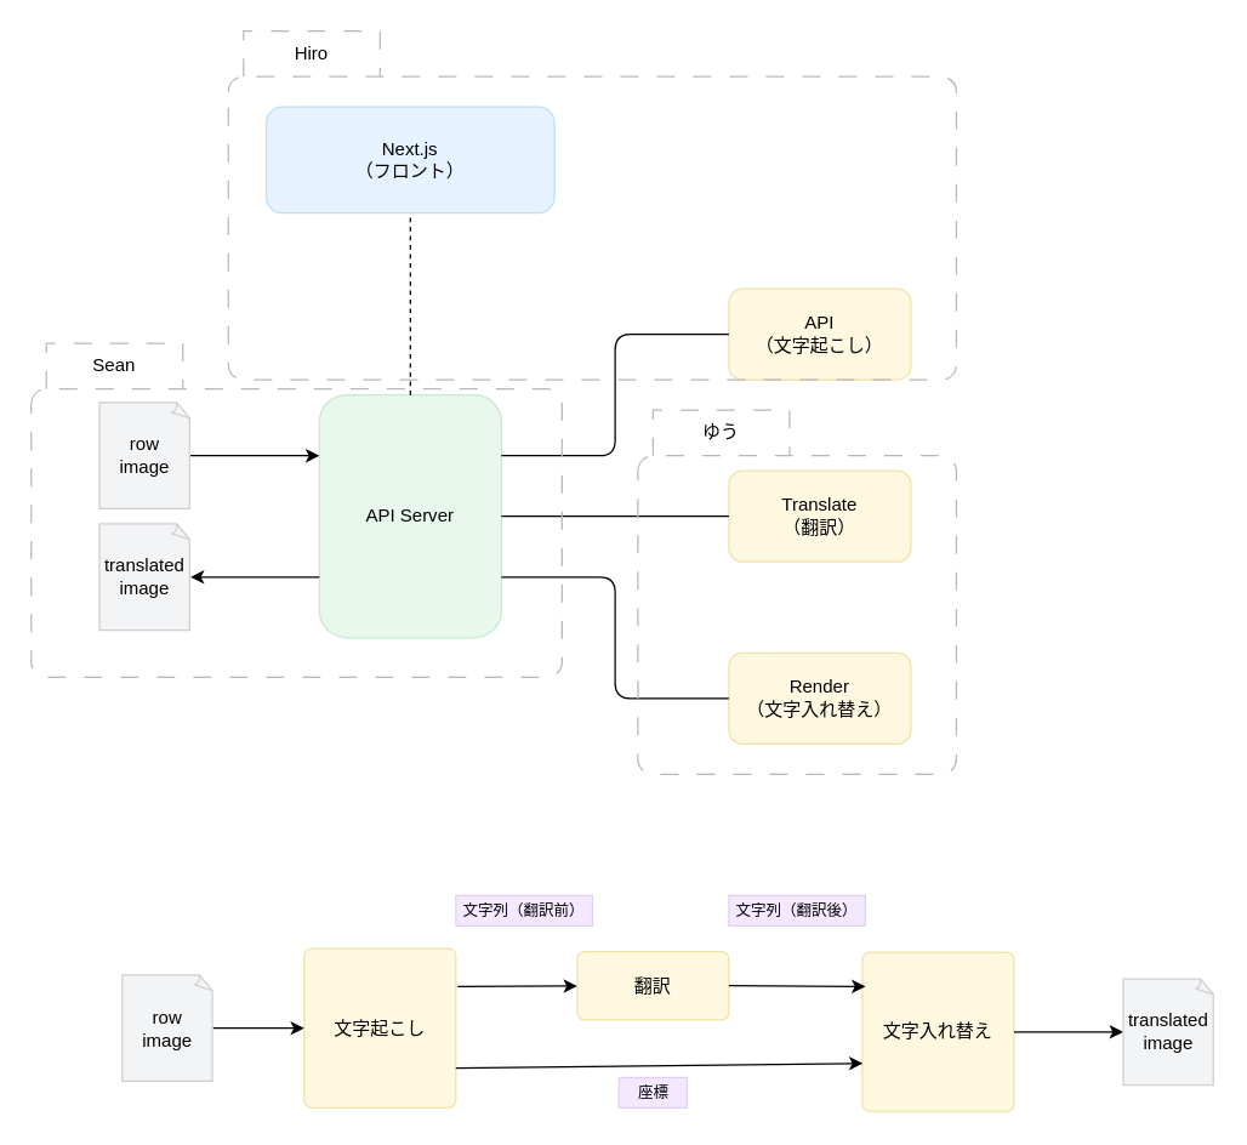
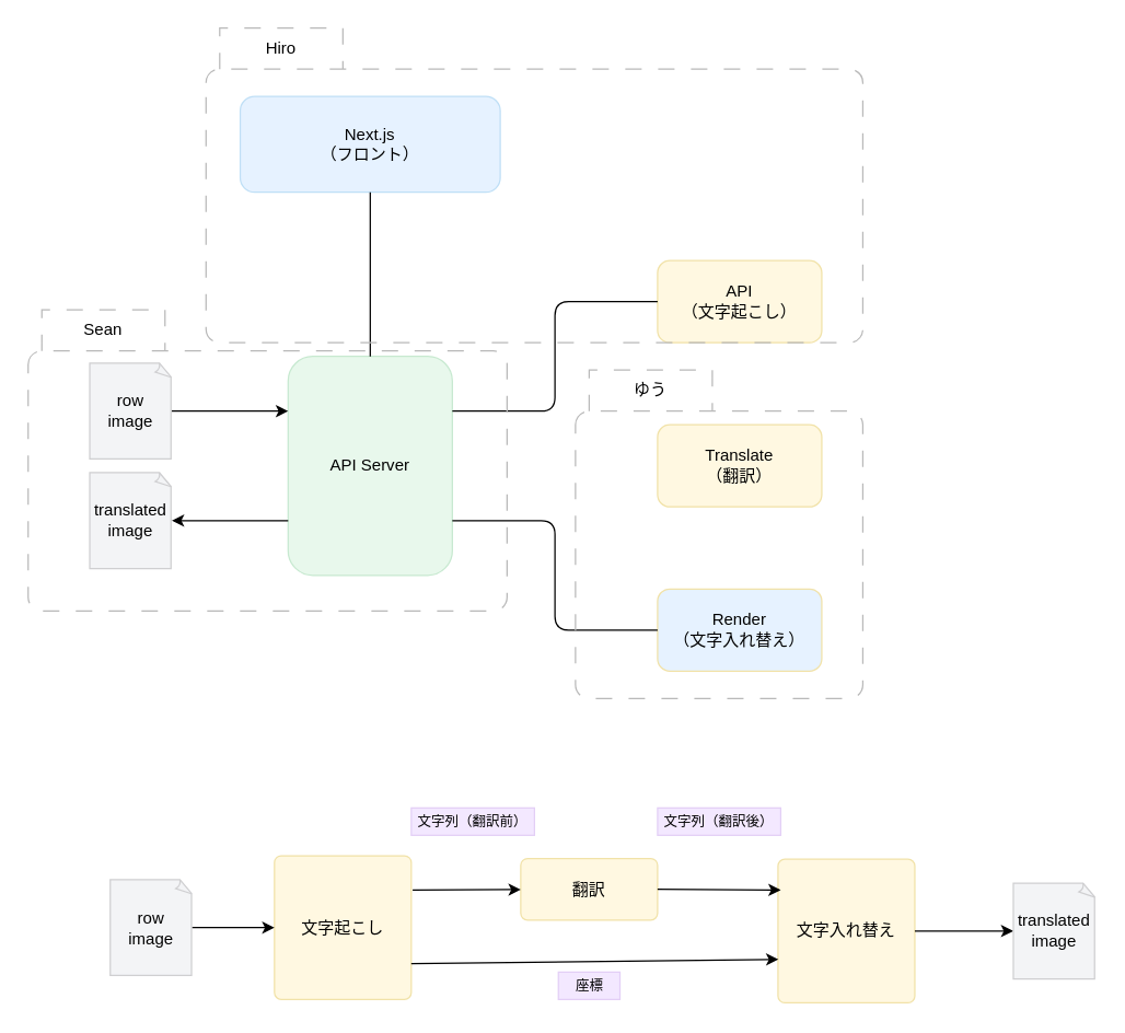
- <mxCell id="12" value="" style="endArrow=none;html=1;rounded=1;edgeStyle=orthogonalEdgeStyle;entryX=0.5;entryY=1;entryDx=0;entryDy=0;exitX=0.5;exitY=0;exitDx=0;exitDy=0;dashed=1;" parent="1" source="3" target="11" edge="1"><mxGeometry width="50" height="50" relative="1" as="geometry"><mxPoint x="270" y="260" as="sourcePoint" /><mxPoint x="550" y="270" as="targetPoint" /><mxPoint as="offset" /></mxGeometry></mxCell>
+ <mxCell id="12" value="" style="endArrow=none;html=1;rounded=1;edgeStyle=orthogonalEdgeStyle;entryX=0.5;entryY=1;entryDx=0;entryDy=0;exitX=0.5;exitY=0;exitDx=0;exitDy=0;" parent="1" source="3" target="11" edge="1"><mxGeometry width="50" height="50" relative="1" as="geometry"><mxPoint x="270" y="260" as="sourcePoint" /><mxPoint x="550" y="270" as="targetPoint" /><mxPoint as="offset" /></mxGeometry></mxCell>
- <mxCell id="8" value="" style="endArrow=none;html=1;rounded=1;edgeStyle=orthogonalEdgeStyle;exitX=1;exitY=0.5;exitDx=0;exitDy=0;entryX=0;entryY=0.5;entryDx=0;entryDy=0;" parent="1" source="3" target="5" edge="1"><mxGeometry width="50" height="50" relative="1" as="geometry"><mxPoint x="420" y="570" as="sourcePoint" /><mxPoint x="470" y="520" as="targetPoint" /><mxPoint as="offset" /></mxGeometry></mxCell>
- <mxCell id="6" value="Render&lt;br&gt;（文字入れ替え）" style="rounded=1;whiteSpace=wrap;html=1;fillColor=#FFF8E1;strokeColor=#F1E2A8" parent="1" vertex="1"><mxGeometry x="480" y="430" width="120" height="60" as="geometry" /></mxCell>
+ <mxCell id="6" value="Render&lt;br&gt;（文字入れ替え）" style="rounded=1;whiteSpace=wrap;html=1;fillColor=#e6f2ff;strokeColor=#F1E2A8;" parent="1" vertex="1"><mxGeometry x="480" y="430" width="120" height="60" as="geometry" /></mxCell>
